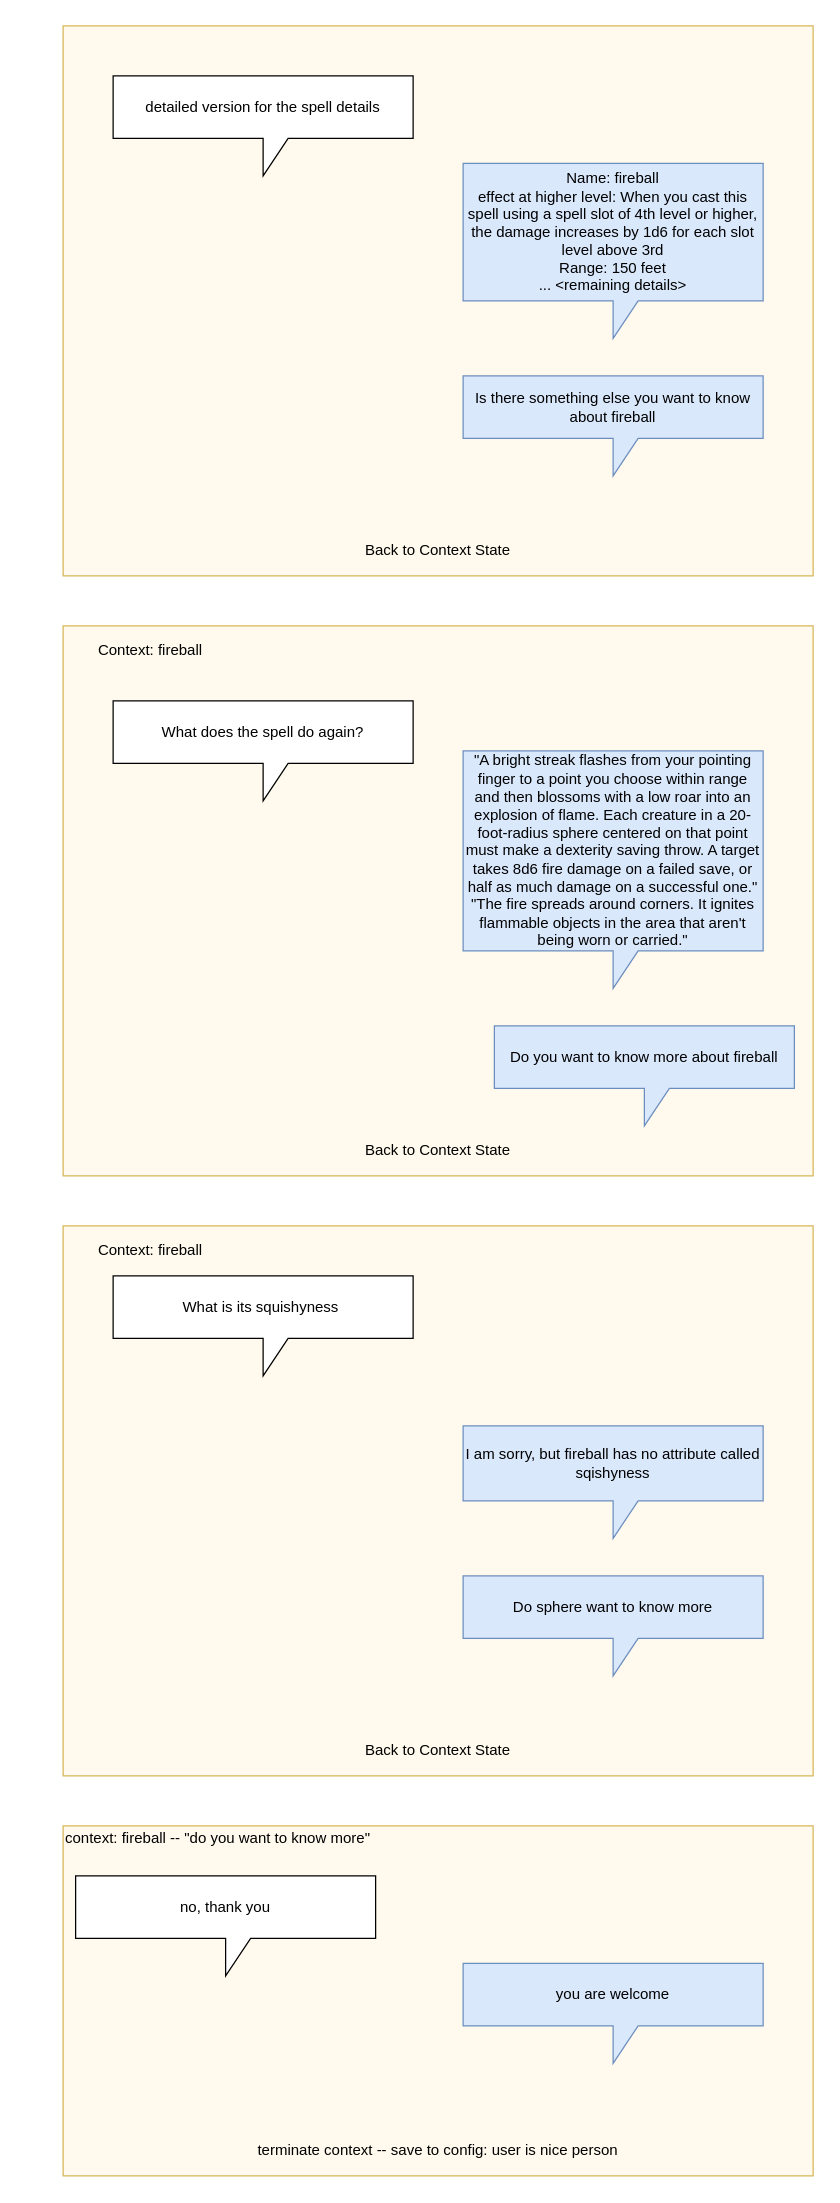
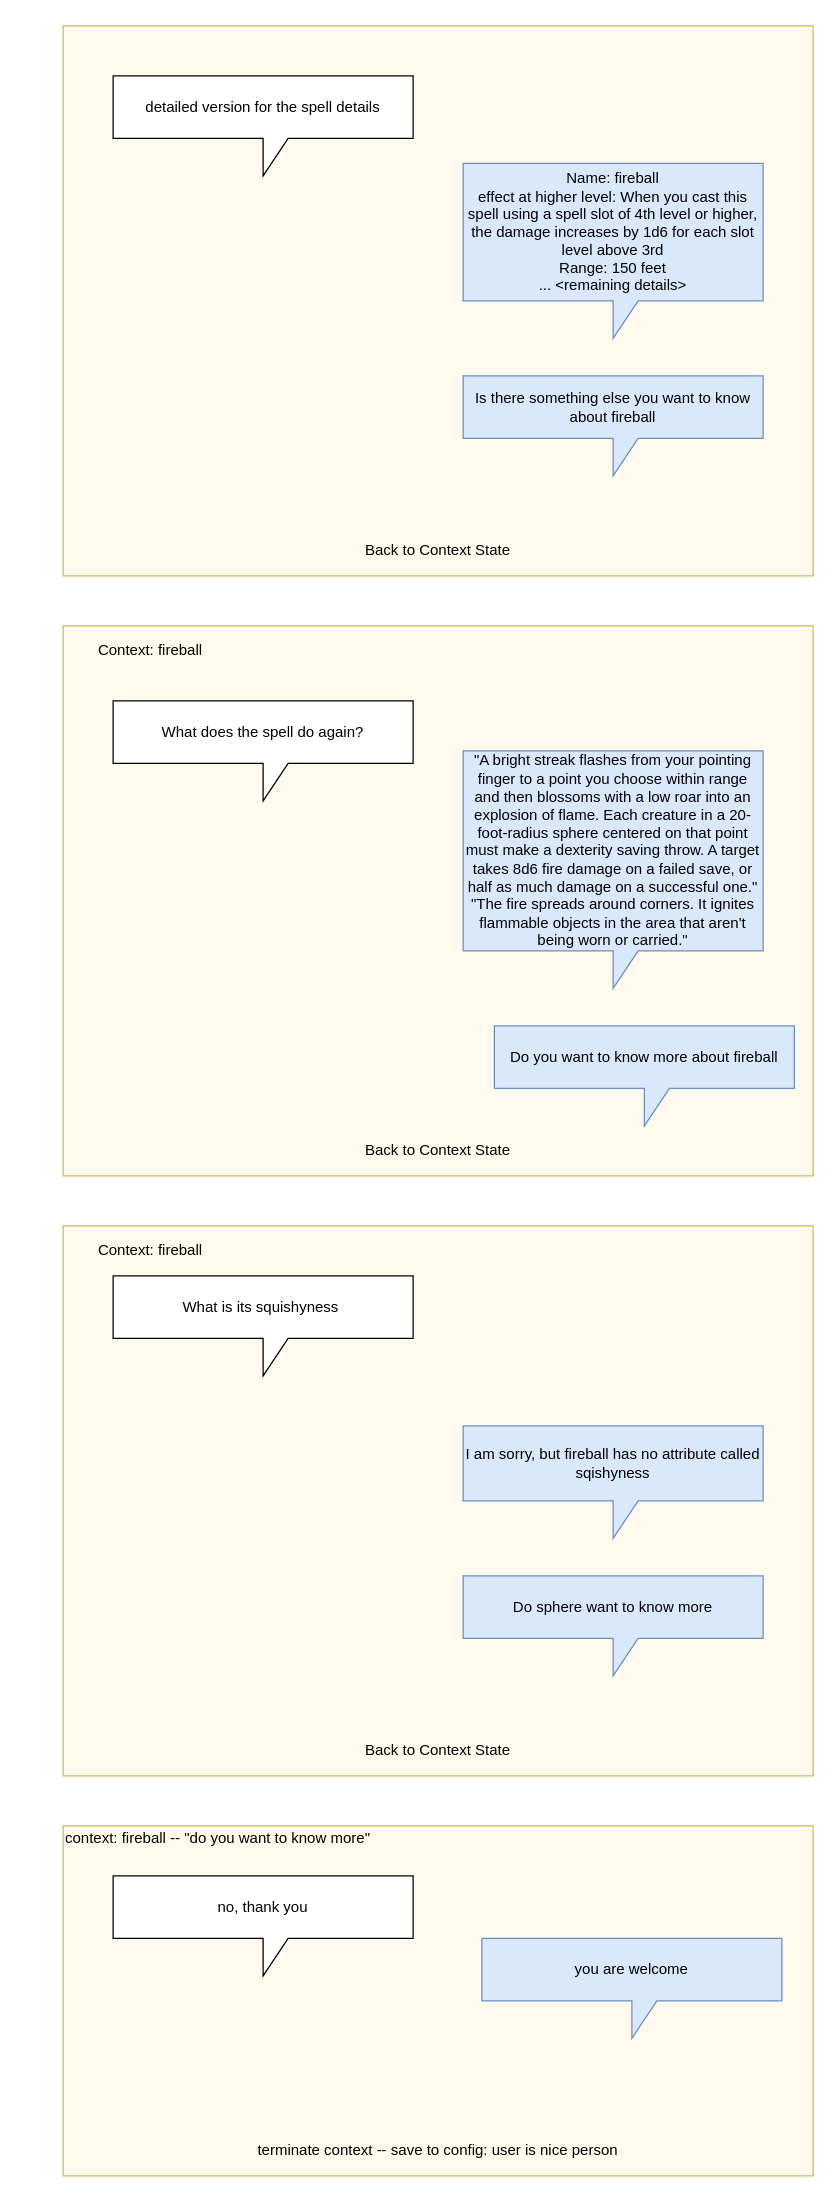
- <mxCell id="20" value="no, thank you" style="shape=callout;whiteSpace=wrap;html=1;perimeter=calloutPerimeter;" vertex="1" parent="1"><mxGeometry x="60" y="1500" width="240" height="80" as="geometry" /></mxCell>
+ <mxCell id="20" value="no, thank you" style="shape=callout;whiteSpace=wrap;html=1;perimeter=calloutPerimeter;" vertex="1" parent="1"><mxGeometry x="90" y="1500" width="240" height="80" as="geometry" /></mxCell>
- <mxCell id="21" value="&lt;span&gt;you are welcome&lt;br&gt;&lt;/span&gt;" style="shape=callout;whiteSpace=wrap;html=1;perimeter=calloutPerimeter;fillColor=#dae8fc;strokeColor=#6c8ebf;" vertex="1" parent="1"><mxGeometry x="370" y="1570" width="240" height="80" as="geometry" /></mxCell>
+ <mxCell id="21" value="&lt;span&gt;you are welcome&lt;br&gt;&lt;/span&gt;" style="shape=callout;whiteSpace=wrap;html=1;perimeter=calloutPerimeter;fillColor=#dae8fc;strokeColor=#6c8ebf;" vertex="1" parent="1"><mxGeometry x="385" y="1550" width="240" height="80" as="geometry" /></mxCell>
